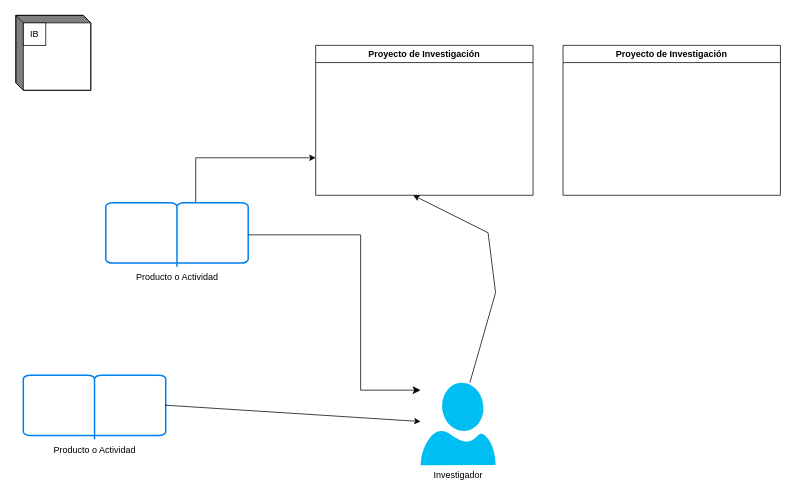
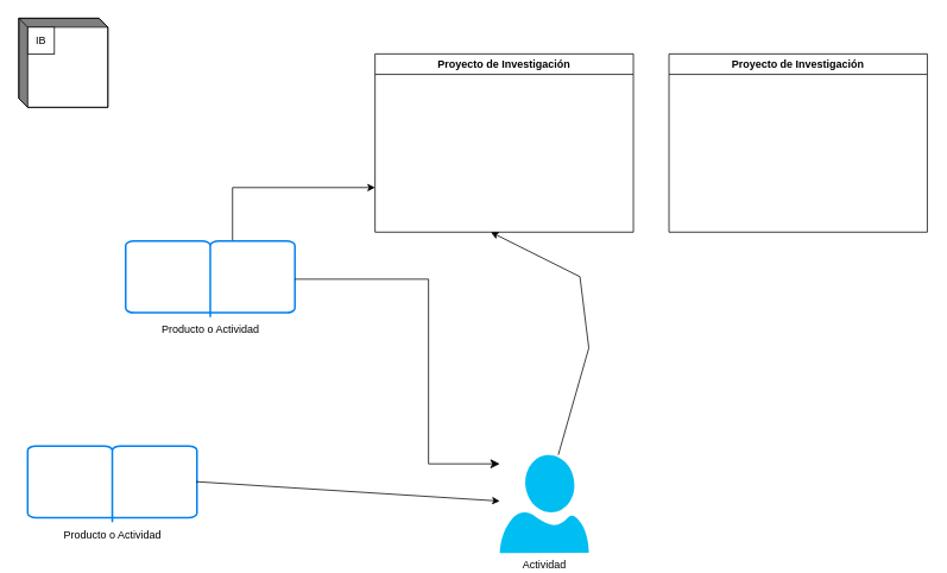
- <mxCell id="3" value="Investigador" style="verticalLabelPosition=bottom;html=1;verticalAlign=top;align=center;strokeColor=none;fillColor=#00BEF2;shape=mxgraph.azure.user;" vertex="1" parent="1"><mxGeometry x="560" y="510" width="100" height="110" as="geometry" /></mxCell>
+ <mxCell id="3" value="Actividad" style="verticalLabelPosition=bottom;html=1;verticalAlign=top;align=center;strokeColor=none;fillColor=#00BEF2;shape=mxgraph.azure.user;" vertex="1" parent="1"><mxGeometry x="560" y="510" width="100" height="110" as="geometry" /></mxCell>
